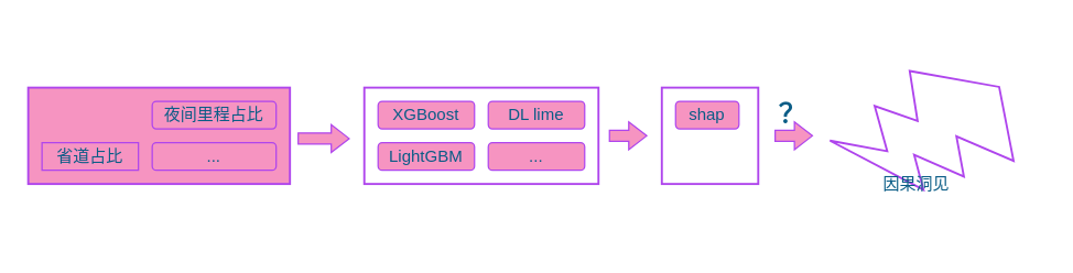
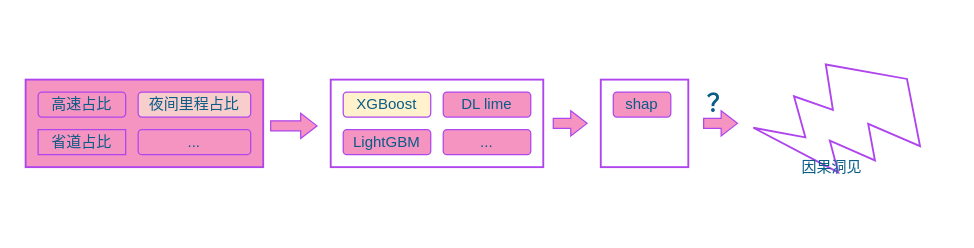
+ <mxCell id="4" value="高速占比" style="rounded=1;whiteSpace=wrap;html=1;fillColor=#F694C1;fontColor=#095C86;strokeColor=#AF45ED;glass=0;" vertex="1" parent="2"><mxGeometry x="10" y="10" width="70" height="20" as="geometry" /></mxCell>
- <mxCell id="6" value="夜间里程占比" style="rounded=1;whiteSpace=wrap;html=1;fillColor=#F694C1;fontColor=#095C86;strokeColor=#AF45ED;glass=0;" vertex="1" parent="2"><mxGeometry x="90" y="10" width="90" height="20" as="geometry" /></mxCell>
+ <mxCell id="6" value="夜间里程占比" style="rounded=1;whiteSpace=wrap;html=1;fillColor=#f8cecc;fontColor=#095C86;strokeColor=#AF45ED;glass=0;" vertex="1" parent="2"><mxGeometry x="90" y="10" width="90" height="20" as="geometry" /></mxCell>
- <mxCell id="10" value="XGBoost" style="rounded=1;whiteSpace=wrap;html=1;fillColor=#F694C1;fontColor=#095C86;strokeColor=#AF45ED;glass=0;" vertex="1" parent="1"><mxGeometry x="274" y="73" width="70" height="20" as="geometry" /></mxCell>
+ <mxCell id="10" value="XGBoost" style="rounded=1;whiteSpace=wrap;html=1;fillColor=#fff2cc;fontColor=#095C86;strokeColor=#AF45ED;glass=0;" vertex="1" parent="1"><mxGeometry x="274" y="73" width="70" height="20" as="geometry" /></mxCell>
